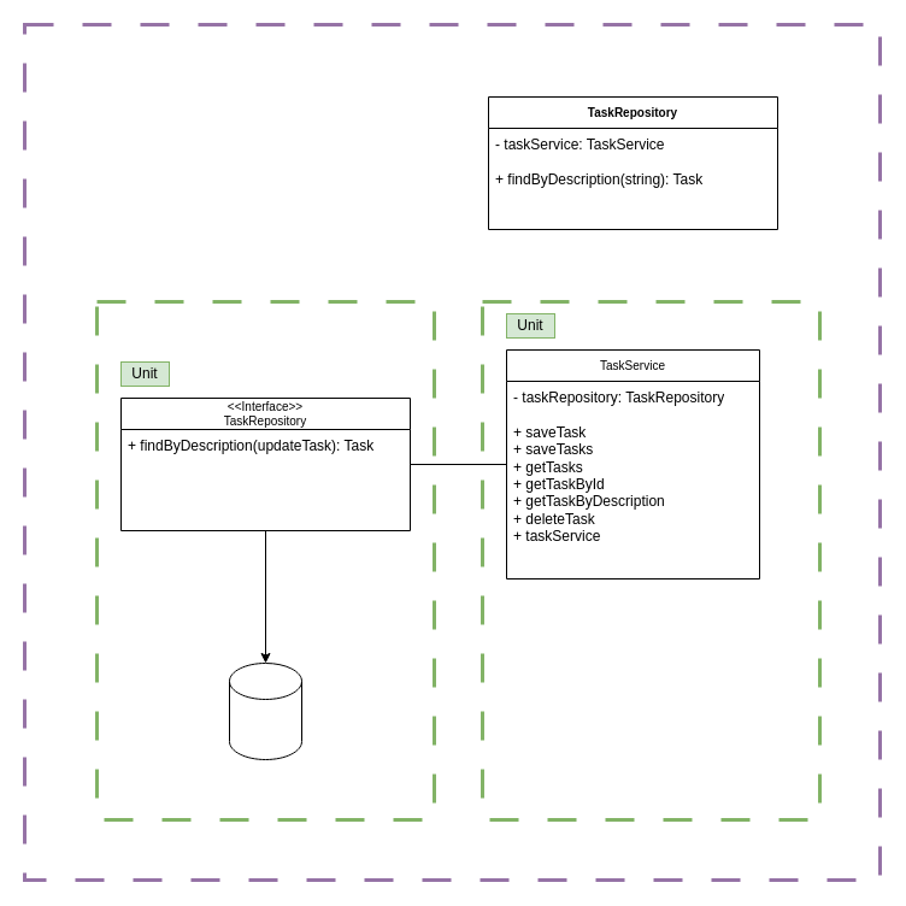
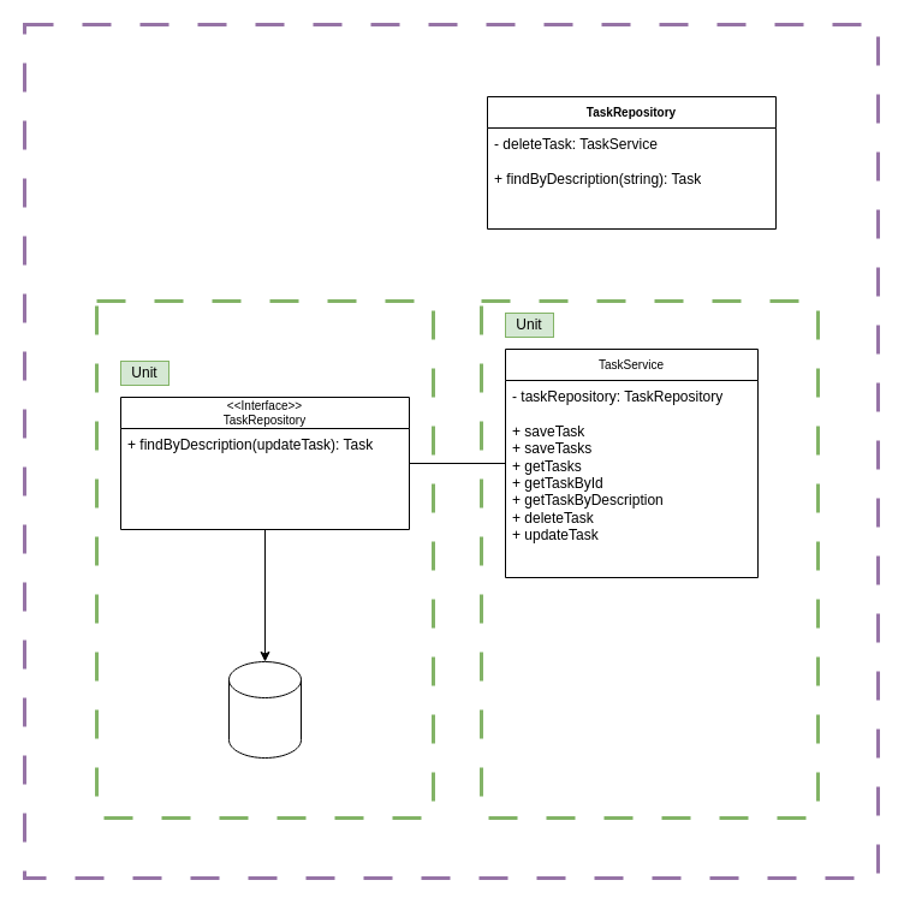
- <mxCell id="15" value="- taskService: TaskService&lt;div&gt;&lt;br&gt;&lt;/div&gt;&lt;div&gt;+&amp;nbsp;findByDescription(string): Task&lt;/div&gt;" style="text;strokeColor=none;fillColor=none;spacingLeft=4;spacingRight=4;overflow=hidden;rotatable=0;points=[[0,0.5],[1,0.5]];portConstraint=eastwest;fontSize=12;whiteSpace=wrap;html=1;" parent="14" vertex="1"><mxGeometry y="26" width="240" height="84" as="geometry" /></mxCell>
+ <mxCell id="15" value="- deleteTask: TaskService&lt;div&gt;&lt;br&gt;&lt;/div&gt;&lt;div&gt;+&amp;nbsp;findByDescription(string): Task&lt;/div&gt;" style="text;strokeColor=none;fillColor=none;spacingLeft=4;spacingRight=4;overflow=hidden;rotatable=0;points=[[0,0.5],[1,0.5]];portConstraint=eastwest;fontSize=12;whiteSpace=wrap;html=1;" parent="14" vertex="1"><mxGeometry y="26" width="240" height="84" as="geometry" /></mxCell>
- <mxCell id="7" value="- taskRepository: TaskRepository&lt;div&gt;&lt;br&gt;&lt;/div&gt;&lt;div&gt;+&amp;nbsp;saveTask&lt;/div&gt;&lt;div&gt;+&amp;nbsp;saveTasks&lt;br&gt;&lt;/div&gt;&lt;div&gt;+&amp;nbsp;getTasks&lt;br&gt;&lt;/div&gt;&lt;div&gt;+&amp;nbsp;getTaskById&lt;br&gt;&lt;/div&gt;&lt;div&gt;+&amp;nbsp;getTaskByDescription&lt;br&gt;&lt;/div&gt;&lt;div&gt;+&amp;nbsp;deleteTask&lt;br&gt;&lt;/div&gt;&lt;div&gt;+&amp;nbsp;taskService&lt;br&gt;&lt;/div&gt;&lt;div&gt;&lt;br&gt;&lt;/div&gt;" style="text;strokeColor=none;fillColor=none;spacingLeft=4;spacingRight=4;overflow=hidden;rotatable=0;points=[[0,0.5],[1,0.5]];portConstraint=eastwest;fontSize=12;whiteSpace=wrap;html=1;" parent="6" vertex="1"><mxGeometry y="26" width="210" height="164" as="geometry" /></mxCell>
+ <mxCell id="7" value="- taskRepository: TaskRepository&lt;div&gt;&lt;br&gt;&lt;/div&gt;&lt;div&gt;+&amp;nbsp;saveTask&lt;/div&gt;&lt;div&gt;+&amp;nbsp;saveTasks&lt;br&gt;&lt;/div&gt;&lt;div&gt;+&amp;nbsp;getTasks&lt;br&gt;&lt;/div&gt;&lt;div&gt;+&amp;nbsp;getTaskById&lt;br&gt;&lt;/div&gt;&lt;div&gt;+&amp;nbsp;getTaskByDescription&lt;br&gt;&lt;/div&gt;&lt;div&gt;+&amp;nbsp;deleteTask&lt;br&gt;&lt;/div&gt;&lt;div&gt;+&amp;nbsp;updateTask&lt;br&gt;&lt;/div&gt;&lt;div&gt;&lt;br&gt;&lt;/div&gt;" style="text;strokeColor=none;fillColor=none;spacingLeft=4;spacingRight=4;overflow=hidden;rotatable=0;points=[[0,0.5],[1,0.5]];portConstraint=eastwest;fontSize=12;whiteSpace=wrap;html=1;" parent="6" vertex="1"><mxGeometry y="26" width="210" height="164" as="geometry" /></mxCell>
